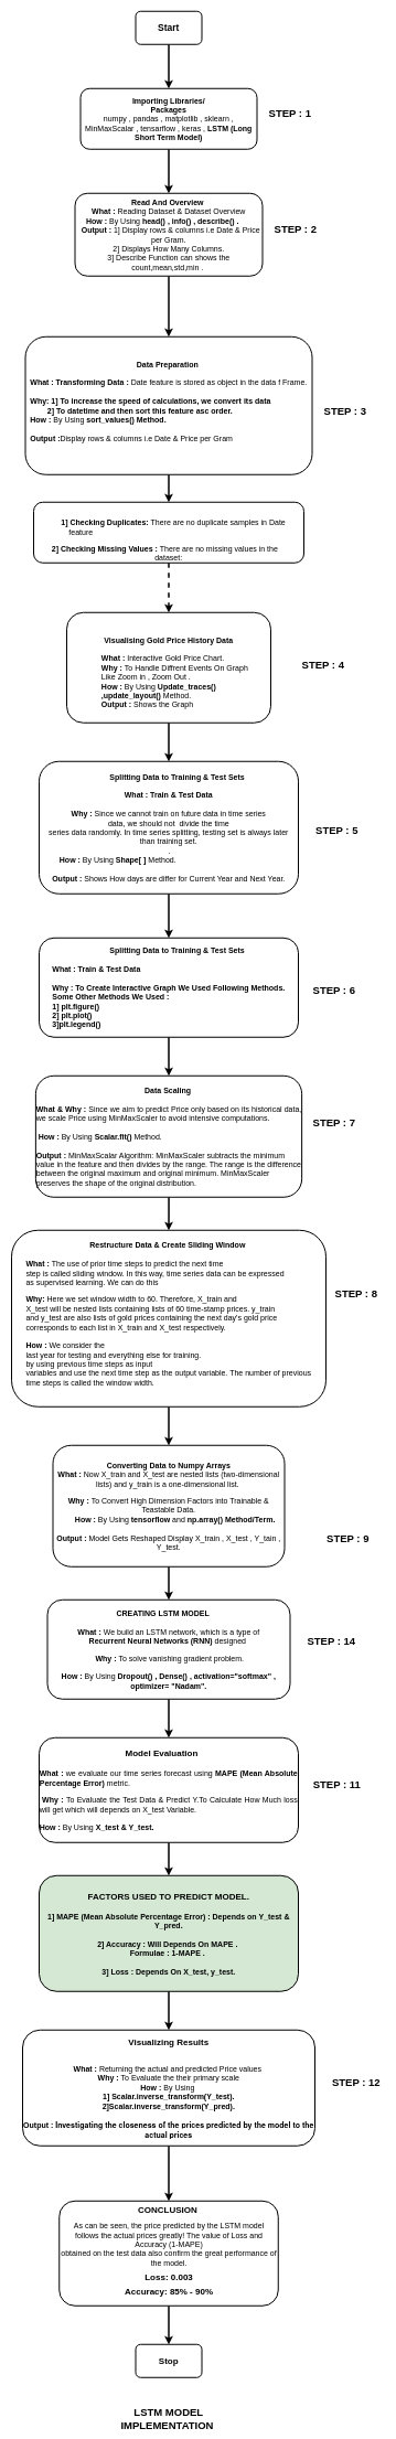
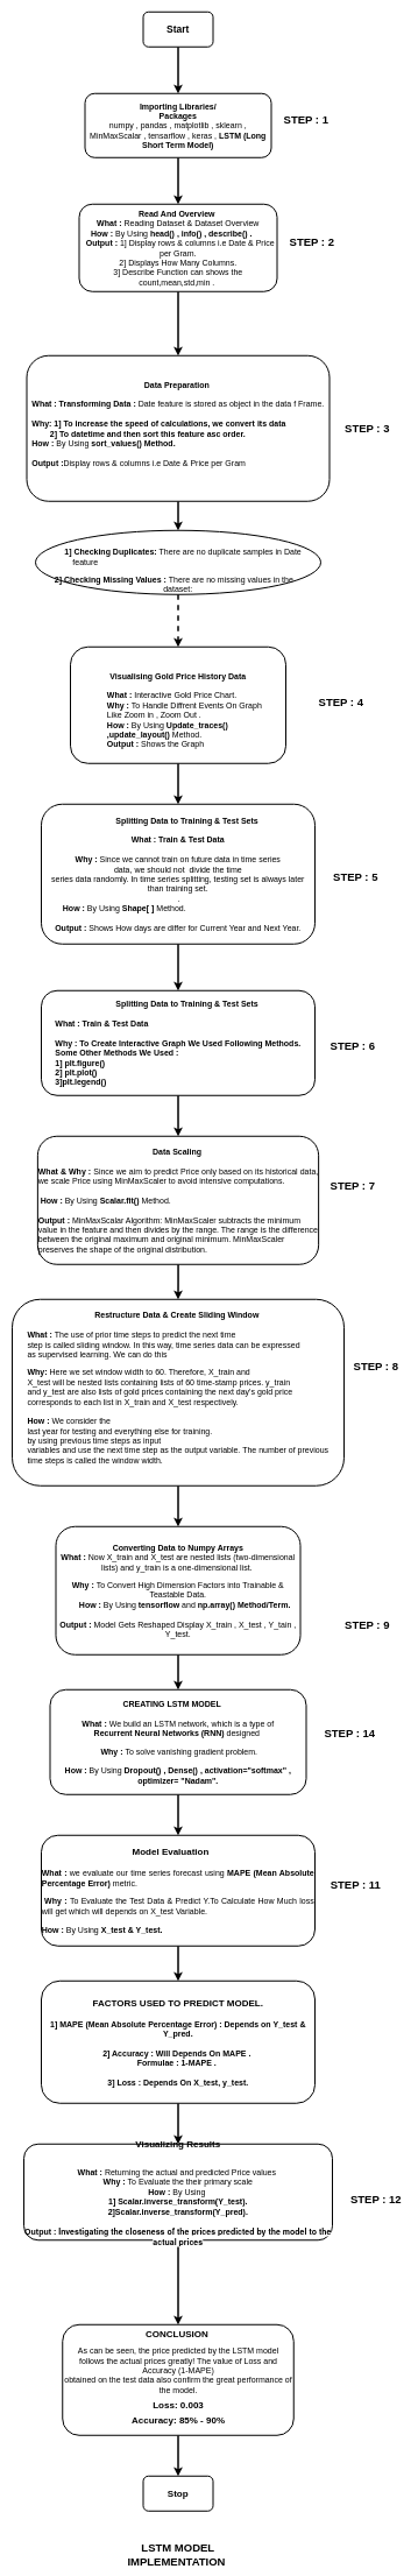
- <mxCell id="37" value="&lt;font style=&quot;font-size: 19px;&quot;&gt;&lt;b&gt;STEP : 3&lt;/b&gt;&lt;/font&gt;" style="text;html=1;strokeColor=none;fillColor=none;align=center;verticalAlign=middle;whiteSpace=wrap;rounded=0;fontSize=16;fontFamily=Helvetica;" parent="1" vertex="1"><mxGeometry x="585" y="730" width="80" height="30" as="geometry" /></mxCell>
+ <mxCell id="37" value="&lt;font style=&quot;font-size: 19px;&quot;&gt;&lt;b&gt;STEP : 3&lt;/b&gt;&lt;/font&gt;" style="text;html=1;strokeColor=none;fillColor=none;align=center;verticalAlign=middle;whiteSpace=wrap;rounded=0;fontSize=16;fontFamily=Helvetica;" parent="1" vertex="1"><mxGeometry x="590" y="720" width="80" height="30" as="geometry" /></mxCell>
- <mxCell id="11" value="&lt;font style=&quot;font-size: 14px;&quot;&gt;&lt;p style=&quot;text-indent: 0.5in;&quot; class=&quot;MsoNormal&quot;&gt;&lt;b style=&quot;&quot;&gt;&lt;br&gt;&lt;/b&gt;&lt;/p&gt;&lt;p style=&quot;text-indent: 0.5in;&quot; class=&quot;MsoNormal&quot;&gt;&lt;b style=&quot;&quot;&gt;&lt;br&gt;&lt;/b&gt;&lt;/p&gt;&lt;p style=&quot;text-indent: 0.5in;&quot; class=&quot;MsoNormal&quot;&gt;&lt;b style=&quot;&quot;&gt;&lt;br&gt;&lt;/b&gt;&lt;/p&gt;&lt;p style=&quot;text-indent: 0.5in;&quot; class=&quot;MsoNormal&quot;&gt;&lt;b style=&quot;&quot;&gt;1] Checking Duplicates:&amp;nbsp;&lt;/b&gt;&lt;span style=&quot;text-indent: 0.5in; background-color: initial;&quot;&gt;There are no duplicate samples&amp;nbsp;&lt;/span&gt;&lt;span style=&quot;text-indent: 0.5in; background-color: initial;&quot;&gt;in Date &lt;span style=&quot;white-space: pre;&quot;&gt;&#09;&lt;/span&gt;&lt;span style=&quot;white-space: pre;&quot;&gt;&#09;&lt;/span&gt;feature&lt;/span&gt;&lt;/p&gt;&lt;b style=&quot;text-indent: 0.5in; background-color: initial;&quot;&gt;&lt;span style=&quot;line-height: 107%;&quot; lang=&quot;EN-US&quot;&gt;&lt;span style=&quot;white-space: pre;&quot;&gt;&#09;&lt;/span&gt;2] Checking Missing Values :&amp;nbsp;&lt;/span&gt;&lt;/b&gt;&lt;span style=&quot;text-indent: 0.5in; background-color: initial;&quot;&gt;There are no missing values in&amp;nbsp;&lt;/span&gt;&lt;span style=&quot;text-indent: 0.5in; background-color: initial;&quot;&gt;the &lt;span style=&quot;white-space: pre;&quot;&gt;&#09;&lt;/span&gt;&lt;span style=&quot;white-space: pre;&quot;&gt;&#09;&lt;/span&gt;&lt;span style=&quot;white-space: pre;&quot;&gt;&#09;&lt;/span&gt;&lt;span style=&quot;white-space: pre;&quot;&gt;&#09;&lt;/span&gt;&lt;span style=&quot;white-space: pre;&quot;&gt;&#09;&lt;/span&gt;&lt;span style=&quot;white-space: pre;&quot;&gt;&#09;&lt;/span&gt;&lt;span style=&quot;white-space: pre;&quot;&gt;&#09;&lt;/span&gt;dataset:&lt;/span&gt;&lt;span style=&quot;text-indent: 0.5in; background-color: initial;&quot;&gt;&lt;br&gt;&lt;/span&gt;&lt;br&gt;&lt;br&gt;&lt;p style=&quot;&quot; class=&quot;MsoNormal&quot;&gt;&lt;span style=&quot;line-height: 107%;&quot; lang=&quot;EN-US&quot;&gt;&amp;nbsp;&lt;/span&gt;&lt;/p&gt;&lt;/font&gt;" style="rounded=1;whiteSpace=wrap;html=1;strokeWidth=2;align=left;" parent="1" vertex="1"><mxGeometry x="60" y="910" width="490" height="110" as="geometry" /></mxCell>
+ <mxCell id="11" value="&lt;font style=&quot;font-size: 14px;&quot;&gt;&lt;p style=&quot;text-indent: 0.5in;&quot; class=&quot;MsoNormal&quot;&gt;&lt;b style=&quot;&quot;&gt;&lt;br&gt;&lt;/b&gt;&lt;/p&gt;&lt;p style=&quot;text-indent: 0.5in;&quot; class=&quot;MsoNormal&quot;&gt;&lt;b style=&quot;&quot;&gt;&lt;br&gt;&lt;/b&gt;&lt;/p&gt;&lt;p style=&quot;text-indent: 0.5in;&quot; class=&quot;MsoNormal&quot;&gt;&lt;b style=&quot;&quot;&gt;&lt;br&gt;&lt;/b&gt;&lt;/p&gt;&lt;p style=&quot;text-indent: 0.5in;&quot; class=&quot;MsoNormal&quot;&gt;&lt;b style=&quot;&quot;&gt;1] Checking Duplicates:&amp;nbsp;&lt;/b&gt;&lt;span style=&quot;text-indent: 0.5in; background-color: initial;&quot;&gt;There are no duplicate samples&amp;nbsp;&lt;/span&gt;&lt;span style=&quot;text-indent: 0.5in; background-color: initial;&quot;&gt;in Date &lt;span style=&quot;white-space: pre;&quot;&gt;&#09;&lt;/span&gt;&lt;span style=&quot;white-space: pre;&quot;&gt;&#09;&lt;/span&gt;feature&lt;/span&gt;&lt;/p&gt;&lt;b style=&quot;text-indent: 0.5in; background-color: initial;&quot;&gt;&lt;span style=&quot;line-height: 107%;&quot; lang=&quot;EN-US&quot;&gt;&lt;span style=&quot;white-space: pre;&quot;&gt;&#09;&lt;/span&gt;2] Checking Missing Values :&amp;nbsp;&lt;/span&gt;&lt;/b&gt;&lt;span style=&quot;text-indent: 0.5in; background-color: initial;&quot;&gt;There are no missing values in&amp;nbsp;&lt;/span&gt;&lt;span style=&quot;text-indent: 0.5in; background-color: initial;&quot;&gt;the &lt;span style=&quot;white-space: pre;&quot;&gt;&#09;&lt;/span&gt;&lt;span style=&quot;white-space: pre;&quot;&gt;&#09;&lt;/span&gt;&lt;span style=&quot;white-space: pre;&quot;&gt;&#09;&lt;/span&gt;&lt;span style=&quot;white-space: pre;&quot;&gt;&#09;&lt;/span&gt;&lt;span style=&quot;white-space: pre;&quot;&gt;&#09;&lt;/span&gt;&lt;span style=&quot;white-space: pre;&quot;&gt;&#09;&lt;/span&gt;&lt;span style=&quot;white-space: pre;&quot;&gt;&#09;&lt;/span&gt;dataset:&lt;/span&gt;&lt;span style=&quot;text-indent: 0.5in; background-color: initial;&quot;&gt;&lt;br&gt;&lt;/span&gt;&lt;br&gt;&lt;br&gt;&lt;p style=&quot;&quot; class=&quot;MsoNormal&quot;&gt;&lt;span style=&quot;line-height: 107%;&quot; lang=&quot;EN-US&quot;&gt;&amp;nbsp;&lt;/span&gt;&lt;/p&gt;&lt;/font&gt;" style="ellipse;whiteSpace=wrap;html=1;strokeWidth=2;align=left;" parent="1" vertex="1"><mxGeometry x="60" y="910" width="490" height="110" as="geometry" /></mxCell>
- <mxCell id="29" value="&lt;div style=&quot;&quot;&gt;&lt;b style=&quot;&quot;&gt;&lt;font style=&quot;&quot;&gt;&#09;&#09;&#09;&#09;&#09;&lt;span style=&quot;font-size: 14px;&quot;&gt;&#09;&lt;/span&gt;&lt;span style=&quot;&quot;&gt;&lt;span style=&quot;font-size: 16px;&quot;&gt;FACTORS USED TO PREDICT MODEL.&lt;/span&gt;&lt;/span&gt;&lt;/font&gt;&lt;/b&gt;&lt;/div&gt;&lt;div style=&quot;&quot;&gt;&lt;b style=&quot;&quot;&gt;&lt;font style=&quot;&quot;&gt;&lt;font style=&quot;font-size: 16px;&quot;&gt;&lt;br&gt;&lt;/font&gt;&lt;/font&gt;&lt;/b&gt;&lt;/div&gt;&lt;div style=&quot;&quot;&gt;&lt;b style=&quot;border-color: var(--border-color); font-size: 14px;&quot;&gt;1] MAPE (Mean Absolute Percentage Error) : Depends on Y_test &amp;amp; Y_pred.&lt;/b&gt;&lt;br&gt;&lt;/div&gt;&lt;div style=&quot;&quot;&gt;&lt;b style=&quot;border-color: var(--border-color); font-size: 14px;&quot;&gt;&lt;br&gt;&lt;/b&gt;&lt;/div&gt;&lt;div style=&quot;&quot;&gt;&lt;b style=&quot;border-color: var(--border-color); font-size: 14px;&quot;&gt;2] Accuracy : Will Depends On MAPE .&amp;nbsp;&lt;/b&gt;&lt;/div&gt;&lt;div style=&quot;&quot;&gt;&lt;b style=&quot;border-color: var(--border-color); font-size: 14px;&quot;&gt;&lt;span style=&quot;&quot;&gt;&#09;&lt;/span&gt;Formulae : 1-MAPE .&amp;nbsp;&lt;br&gt;&lt;/b&gt;&lt;/div&gt;&lt;div style=&quot;&quot;&gt;&lt;b style=&quot;border-color: var(--border-color); font-size: 14px;&quot;&gt;&lt;br&gt;&lt;/b&gt;&lt;/div&gt;&lt;div style=&quot;&quot;&gt;&lt;b style=&quot;border-color: var(--border-color); font-size: 14px;&quot;&gt;3] Loss : Depends On X_test, y_test.&lt;/b&gt;&lt;/div&gt;" style="rounded=1;whiteSpace=wrap;html=1;strokeWidth=2;align=center;fillColor=#d5e8d4;" parent="1" vertex="1"><mxGeometry x="70" y="3400" width="470" height="210" as="geometry" /></mxCell>
+ <mxCell id="29" value="&lt;div style=&quot;&quot;&gt;&lt;b style=&quot;&quot;&gt;&lt;font style=&quot;&quot;&gt;&#09;&#09;&#09;&#09;&#09;&lt;span style=&quot;font-size: 14px;&quot;&gt;&#09;&lt;/span&gt;&lt;span style=&quot;&quot;&gt;&lt;span style=&quot;font-size: 16px;&quot;&gt;FACTORS USED TO PREDICT MODEL.&lt;/span&gt;&lt;/span&gt;&lt;/font&gt;&lt;/b&gt;&lt;/div&gt;&lt;div style=&quot;&quot;&gt;&lt;b style=&quot;&quot;&gt;&lt;font style=&quot;&quot;&gt;&lt;font style=&quot;font-size: 16px;&quot;&gt;&lt;br&gt;&lt;/font&gt;&lt;/font&gt;&lt;/b&gt;&lt;/div&gt;&lt;div style=&quot;&quot;&gt;&lt;b style=&quot;border-color: var(--border-color); font-size: 14px;&quot;&gt;1] MAPE (Mean Absolute Percentage Error) : Depends on Y_test &amp;amp; Y_pred.&lt;/b&gt;&lt;br&gt;&lt;/div&gt;&lt;div style=&quot;&quot;&gt;&lt;b style=&quot;border-color: var(--border-color); font-size: 14px;&quot;&gt;&lt;br&gt;&lt;/b&gt;&lt;/div&gt;&lt;div style=&quot;&quot;&gt;&lt;b style=&quot;border-color: var(--border-color); font-size: 14px;&quot;&gt;2] Accuracy : Will Depends On MAPE .&amp;nbsp;&lt;/b&gt;&lt;/div&gt;&lt;div style=&quot;&quot;&gt;&lt;b style=&quot;border-color: var(--border-color); font-size: 14px;&quot;&gt;&lt;span style=&quot;&quot;&gt;&#09;&lt;/span&gt;Formulae : 1-MAPE .&amp;nbsp;&lt;br&gt;&lt;/b&gt;&lt;/div&gt;&lt;div style=&quot;&quot;&gt;&lt;b style=&quot;border-color: var(--border-color); font-size: 14px;&quot;&gt;&lt;br&gt;&lt;/b&gt;&lt;/div&gt;&lt;div style=&quot;&quot;&gt;&lt;b style=&quot;border-color: var(--border-color); font-size: 14px;&quot;&gt;3] Loss : Depends On X_test, y_test.&lt;/b&gt;&lt;/div&gt;" style="rounded=1;whiteSpace=wrap;html=1;strokeWidth=2;align=center;" parent="1" vertex="1"><mxGeometry x="70" y="3400" width="470" height="210" as="geometry" /></mxCell>
- <mxCell id="31" value="&lt;div style=&quot;&quot;&gt;&lt;b style=&quot;background-color: initial;&quot;&gt;&lt;span style=&quot;&quot;&gt;&#09;&lt;/span&gt;&lt;span style=&quot;&quot;&gt;&#09;&lt;/span&gt;&lt;span style=&quot;&quot;&gt;&#09;&lt;/span&gt;&lt;span style=&quot;&quot;&gt;&#09;&lt;/span&gt;&lt;span style=&quot;&quot;&gt;&#09;&lt;/span&gt;&lt;span style=&quot;&quot;&gt;&#09;&lt;/span&gt;&lt;font style=&quot;font-size: 16px;&quot;&gt;Visualizing Results&lt;/font&gt;&lt;/b&gt;&lt;/div&gt;&lt;p class=&quot;MsoNormal&quot;&gt;&lt;b&gt;&lt;span lang=&quot;EN-US&quot;&gt;&lt;/span&gt;&lt;/b&gt;&lt;/p&gt;&lt;div style=&quot;&quot;&gt;&lt;b style=&quot;&quot;&gt;&lt;font style=&quot;&quot;&gt;&lt;font style=&quot;font-size: 16px;&quot;&gt;&lt;br&gt;&lt;/font&gt;&lt;/font&gt;&lt;/b&gt;&lt;/div&gt;&lt;div style=&quot;&quot;&gt;&lt;b style=&quot;font-size: 14px; background-color: initial;&quot;&gt;&lt;b style=&quot;background-color: initial;&quot;&gt;What :&amp;nbsp;&lt;/b&gt;&lt;/b&gt;&lt;font style=&quot;font-size: 14px;&quot;&gt;Returning the actual and predicted Price values&amp;nbsp;&lt;/font&gt;&lt;/div&gt;&lt;div style=&quot;&quot;&gt;&lt;span style=&quot;background-color: initial; font-size: 14px; font-weight: bold;&quot;&gt;Why : &lt;/span&gt;&lt;span style=&quot;background-color: initial; font-size: 14px;&quot;&gt;To Evaluate the&lt;/span&gt;&lt;span style=&quot;background-color: initial; font-size: 14px;&quot;&gt;&amp;nbsp;their primary scale&lt;/span&gt;&lt;/div&gt;&lt;font style=&quot;font-size: 14px;&quot;&gt;&lt;div style=&quot;&quot;&gt;&lt;b style=&quot;background-color: initial;&quot;&gt;&lt;span style=&quot;&quot;&gt;&#09;&lt;span style=&quot;&quot;&gt;&#09;&lt;/span&gt;&lt;/span&gt;How :&lt;/b&gt;&lt;span style=&quot;background-color: initial;&quot;&gt;&amp;nbsp;By Using&amp;nbsp;&lt;/span&gt;&lt;/div&gt;&lt;div style=&quot;&quot;&gt;&lt;span style=&quot;background-color: initial;&quot;&gt;&lt;b&gt;1]&lt;/b&gt;&amp;nbsp;&lt;/span&gt;&lt;b style=&quot;background-color: initial;&quot;&gt;Scalar.inverse_transform(Y_test).&lt;/b&gt;&lt;/div&gt;&lt;div style=&quot;&quot;&gt;&lt;span style=&quot;background-color: initial;&quot;&gt;&lt;b&gt;2]Scalar.inverse_transform(Y_pred).&lt;br&gt;&lt;/b&gt;&lt;/span&gt;&lt;/div&gt;&lt;div style=&quot;&quot;&gt;&lt;span style=&quot;background-color: initial;&quot;&gt;&lt;b&gt;&lt;br&gt;&lt;/b&gt;&lt;/span&gt;&lt;/div&gt;&lt;div style=&quot;&quot;&gt;&lt;span style=&quot;background-color: initial;&quot;&gt;&lt;b&gt;Output :&amp;nbsp;&lt;/b&gt;&lt;/span&gt;&lt;strong style=&quot;background-color: rgb(255, 255, 255); font-family: &amp;quot;Helvetica Neue&amp;quot;, Helvetica, Arial, sans-serif; box-sizing: border-box;&quot;&gt;Investigating the closeness of the prices predicted by the model to the actual prices&lt;/strong&gt;&lt;/div&gt;&lt;/font&gt;" style="rounded=1;whiteSpace=wrap;html=1;strokeWidth=2;align=center;" parent="1" vertex="1"><mxGeometry x="40" y="3680" width="530" height="210" as="geometry" /></mxCell>
+ <mxCell id="31" value="&lt;div style=&quot;&quot;&gt;&lt;b style=&quot;background-color: initial;&quot;&gt;&lt;span style=&quot;&quot;&gt;&#09;&lt;/span&gt;&lt;span style=&quot;&quot;&gt;&#09;&lt;/span&gt;&lt;span style=&quot;&quot;&gt;&#09;&lt;/span&gt;&lt;span style=&quot;&quot;&gt;&#09;&lt;/span&gt;&lt;span style=&quot;&quot;&gt;&#09;&lt;/span&gt;&lt;span style=&quot;&quot;&gt;&#09;&lt;/span&gt;&lt;font style=&quot;font-size: 16px;&quot;&gt;Visualizing Results&lt;/font&gt;&lt;/b&gt;&lt;/div&gt;&lt;p class=&quot;MsoNormal&quot;&gt;&lt;b&gt;&lt;span lang=&quot;EN-US&quot;&gt;&lt;/span&gt;&lt;/b&gt;&lt;/p&gt;&lt;div style=&quot;&quot;&gt;&lt;b style=&quot;&quot;&gt;&lt;font style=&quot;&quot;&gt;&lt;font style=&quot;font-size: 16px;&quot;&gt;&lt;br&gt;&lt;/font&gt;&lt;/font&gt;&lt;/b&gt;&lt;/div&gt;&lt;div style=&quot;&quot;&gt;&lt;b style=&quot;font-size: 14px; background-color: initial;&quot;&gt;&lt;b style=&quot;background-color: initial;&quot;&gt;What :&amp;nbsp;&lt;/b&gt;&lt;/b&gt;&lt;font style=&quot;font-size: 14px;&quot;&gt;Returning the actual and predicted Price values&amp;nbsp;&lt;/font&gt;&lt;/div&gt;&lt;div style=&quot;&quot;&gt;&lt;span style=&quot;background-color: initial; font-size: 14px; font-weight: bold;&quot;&gt;Why : &lt;/span&gt;&lt;span style=&quot;background-color: initial; font-size: 14px;&quot;&gt;To Evaluate the&lt;/span&gt;&lt;span style=&quot;background-color: initial; font-size: 14px;&quot;&gt;&amp;nbsp;their primary scale&lt;/span&gt;&lt;/div&gt;&lt;font style=&quot;font-size: 14px;&quot;&gt;&lt;div style=&quot;&quot;&gt;&lt;b style=&quot;background-color: initial;&quot;&gt;&lt;span style=&quot;&quot;&gt;&#09;&lt;span style=&quot;&quot;&gt;&#09;&lt;/span&gt;&lt;/span&gt;How :&lt;/b&gt;&lt;span style=&quot;background-color: initial;&quot;&gt;&amp;nbsp;By Using&amp;nbsp;&lt;/span&gt;&lt;/div&gt;&lt;div style=&quot;&quot;&gt;&lt;span style=&quot;background-color: initial;&quot;&gt;&lt;b&gt;1]&lt;/b&gt;&amp;nbsp;&lt;/span&gt;&lt;b style=&quot;background-color: initial;&quot;&gt;Scalar.inverse_transform(Y_test).&lt;/b&gt;&lt;/div&gt;&lt;div style=&quot;&quot;&gt;&lt;span style=&quot;background-color: initial;&quot;&gt;&lt;b&gt;2]Scalar.inverse_transform(Y_pred).&lt;br&gt;&lt;/b&gt;&lt;/span&gt;&lt;/div&gt;&lt;div style=&quot;&quot;&gt;&lt;span style=&quot;background-color: initial;&quot;&gt;&lt;b&gt;&lt;br&gt;&lt;/b&gt;&lt;/span&gt;&lt;/div&gt;&lt;div style=&quot;&quot;&gt;&lt;span style=&quot;background-color: initial;&quot;&gt;&lt;b&gt;Output :&amp;nbsp;&lt;/b&gt;&lt;/span&gt;&lt;strong style=&quot;background-color: rgb(255, 255, 255); font-family: &amp;quot;Helvetica Neue&amp;quot;, Helvetica, Arial, sans-serif; box-sizing: border-box;&quot;&gt;Investigating the closeness of the prices predicted by the model to the actual prices&lt;/strong&gt;&lt;/div&gt;&lt;/font&gt;" style="rounded=1;whiteSpace=wrap;html=1;strokeWidth=2;align=center;" parent="1" vertex="1"><mxGeometry x="40" y="3680" width="530" height="165" as="geometry" /></mxCell>
